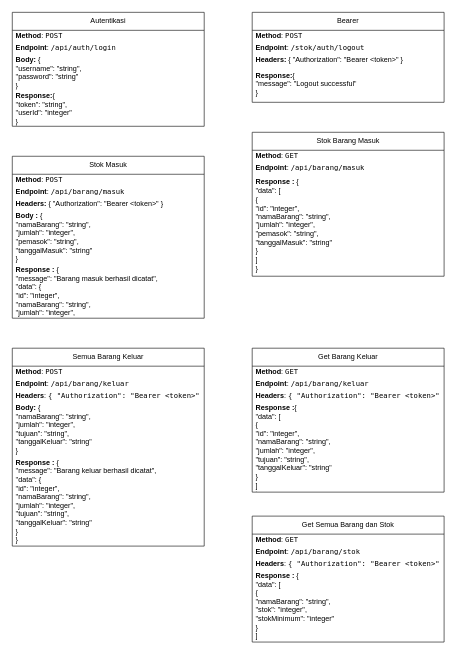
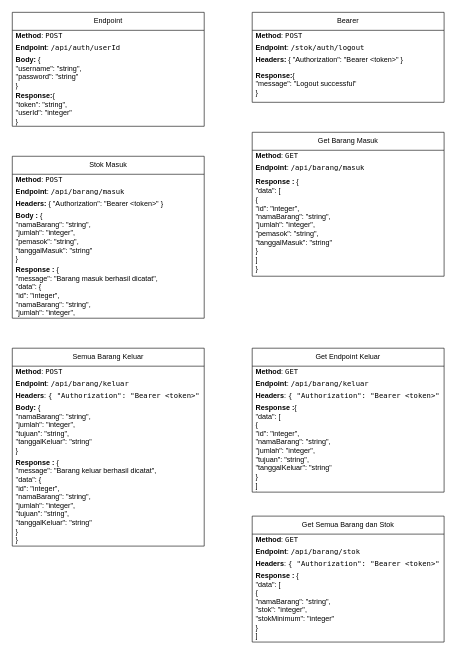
- <mxCell id="2" value="Autentikasi" style="swimlane;fontStyle=0;childLayout=stackLayout;horizontal=1;startSize=30;horizontalStack=0;resizeParent=1;resizeParentMax=0;resizeLast=0;collapsible=1;marginBottom=0;whiteSpace=wrap;html=1;" vertex="1" parent="1"><mxGeometry width="320" height="190" as="geometry" x="20" y="20" /></mxCell>
+ <mxCell id="2" value="Endpoint" style="swimlane;fontStyle=0;childLayout=stackLayout;horizontal=1;startSize=30;horizontalStack=0;resizeParent=1;resizeParentMax=0;resizeLast=0;collapsible=1;marginBottom=0;whiteSpace=wrap;html=1;" vertex="1" parent="1"><mxGeometry width="320" height="190" as="geometry" x="20" y="20" /></mxCell>
- <mxCell id="4" value="&lt;strong&gt;Endpoint&lt;/strong&gt;: &lt;code&gt;/api/auth/login&lt;/code&gt;" style="text;strokeColor=none;fillColor=none;align=left;verticalAlign=middle;spacingLeft=4;spacingRight=4;overflow=hidden;points=[[0,0.5],[1,0.5]];portConstraint=eastwest;rotatable=0;whiteSpace=wrap;html=1;" vertex="1" parent="2"><mxGeometry y="50" width="320" height="20" as="geometry" /></mxCell>
+ <mxCell id="4" value="&lt;strong&gt;Endpoint&lt;/strong&gt;: &lt;code&gt;/api/auth/userId&lt;/code&gt;" style="text;strokeColor=none;fillColor=none;align=left;verticalAlign=middle;spacingLeft=4;spacingRight=4;overflow=hidden;points=[[0,0.5],[1,0.5]];portConstraint=eastwest;rotatable=0;whiteSpace=wrap;html=1;" vertex="1" parent="2"><mxGeometry y="50" width="320" height="20" as="geometry" /></mxCell>
- <mxCell id="18" value="Stok Barang Masuk" style="swimlane;fontStyle=0;childLayout=stackLayout;horizontal=1;startSize=30;horizontalStack=0;resizeParent=1;resizeParentMax=0;resizeLast=0;collapsible=1;marginBottom=0;whiteSpace=wrap;html=1;" vertex="1" parent="1"><mxGeometry x="420" y="220" width="320" height="240" as="geometry" /></mxCell>
+ <mxCell id="18" value="Get Barang Masuk" style="swimlane;fontStyle=0;childLayout=stackLayout;horizontal=1;startSize=30;horizontalStack=0;resizeParent=1;resizeParentMax=0;resizeLast=0;collapsible=1;marginBottom=0;whiteSpace=wrap;html=1;" vertex="1" parent="1"><mxGeometry x="420" y="220" width="320" height="240" as="geometry" /></mxCell>
- <mxCell id="28" value="Get Barang Keluar" style="swimlane;fontStyle=0;childLayout=stackLayout;horizontal=1;startSize=30;horizontalStack=0;resizeParent=1;resizeParentMax=0;resizeLast=0;collapsible=1;marginBottom=0;whiteSpace=wrap;html=1;" vertex="1" parent="1"><mxGeometry x="420" y="580" width="320" height="240" as="geometry" /></mxCell>
+ <mxCell id="28" value="Get Endpoint Keluar" style="swimlane;fontStyle=0;childLayout=stackLayout;horizontal=1;startSize=30;horizontalStack=0;resizeParent=1;resizeParentMax=0;resizeLast=0;collapsible=1;marginBottom=0;whiteSpace=wrap;html=1;" vertex="1" parent="1"><mxGeometry x="420" y="580" width="320" height="240" as="geometry" /></mxCell>
